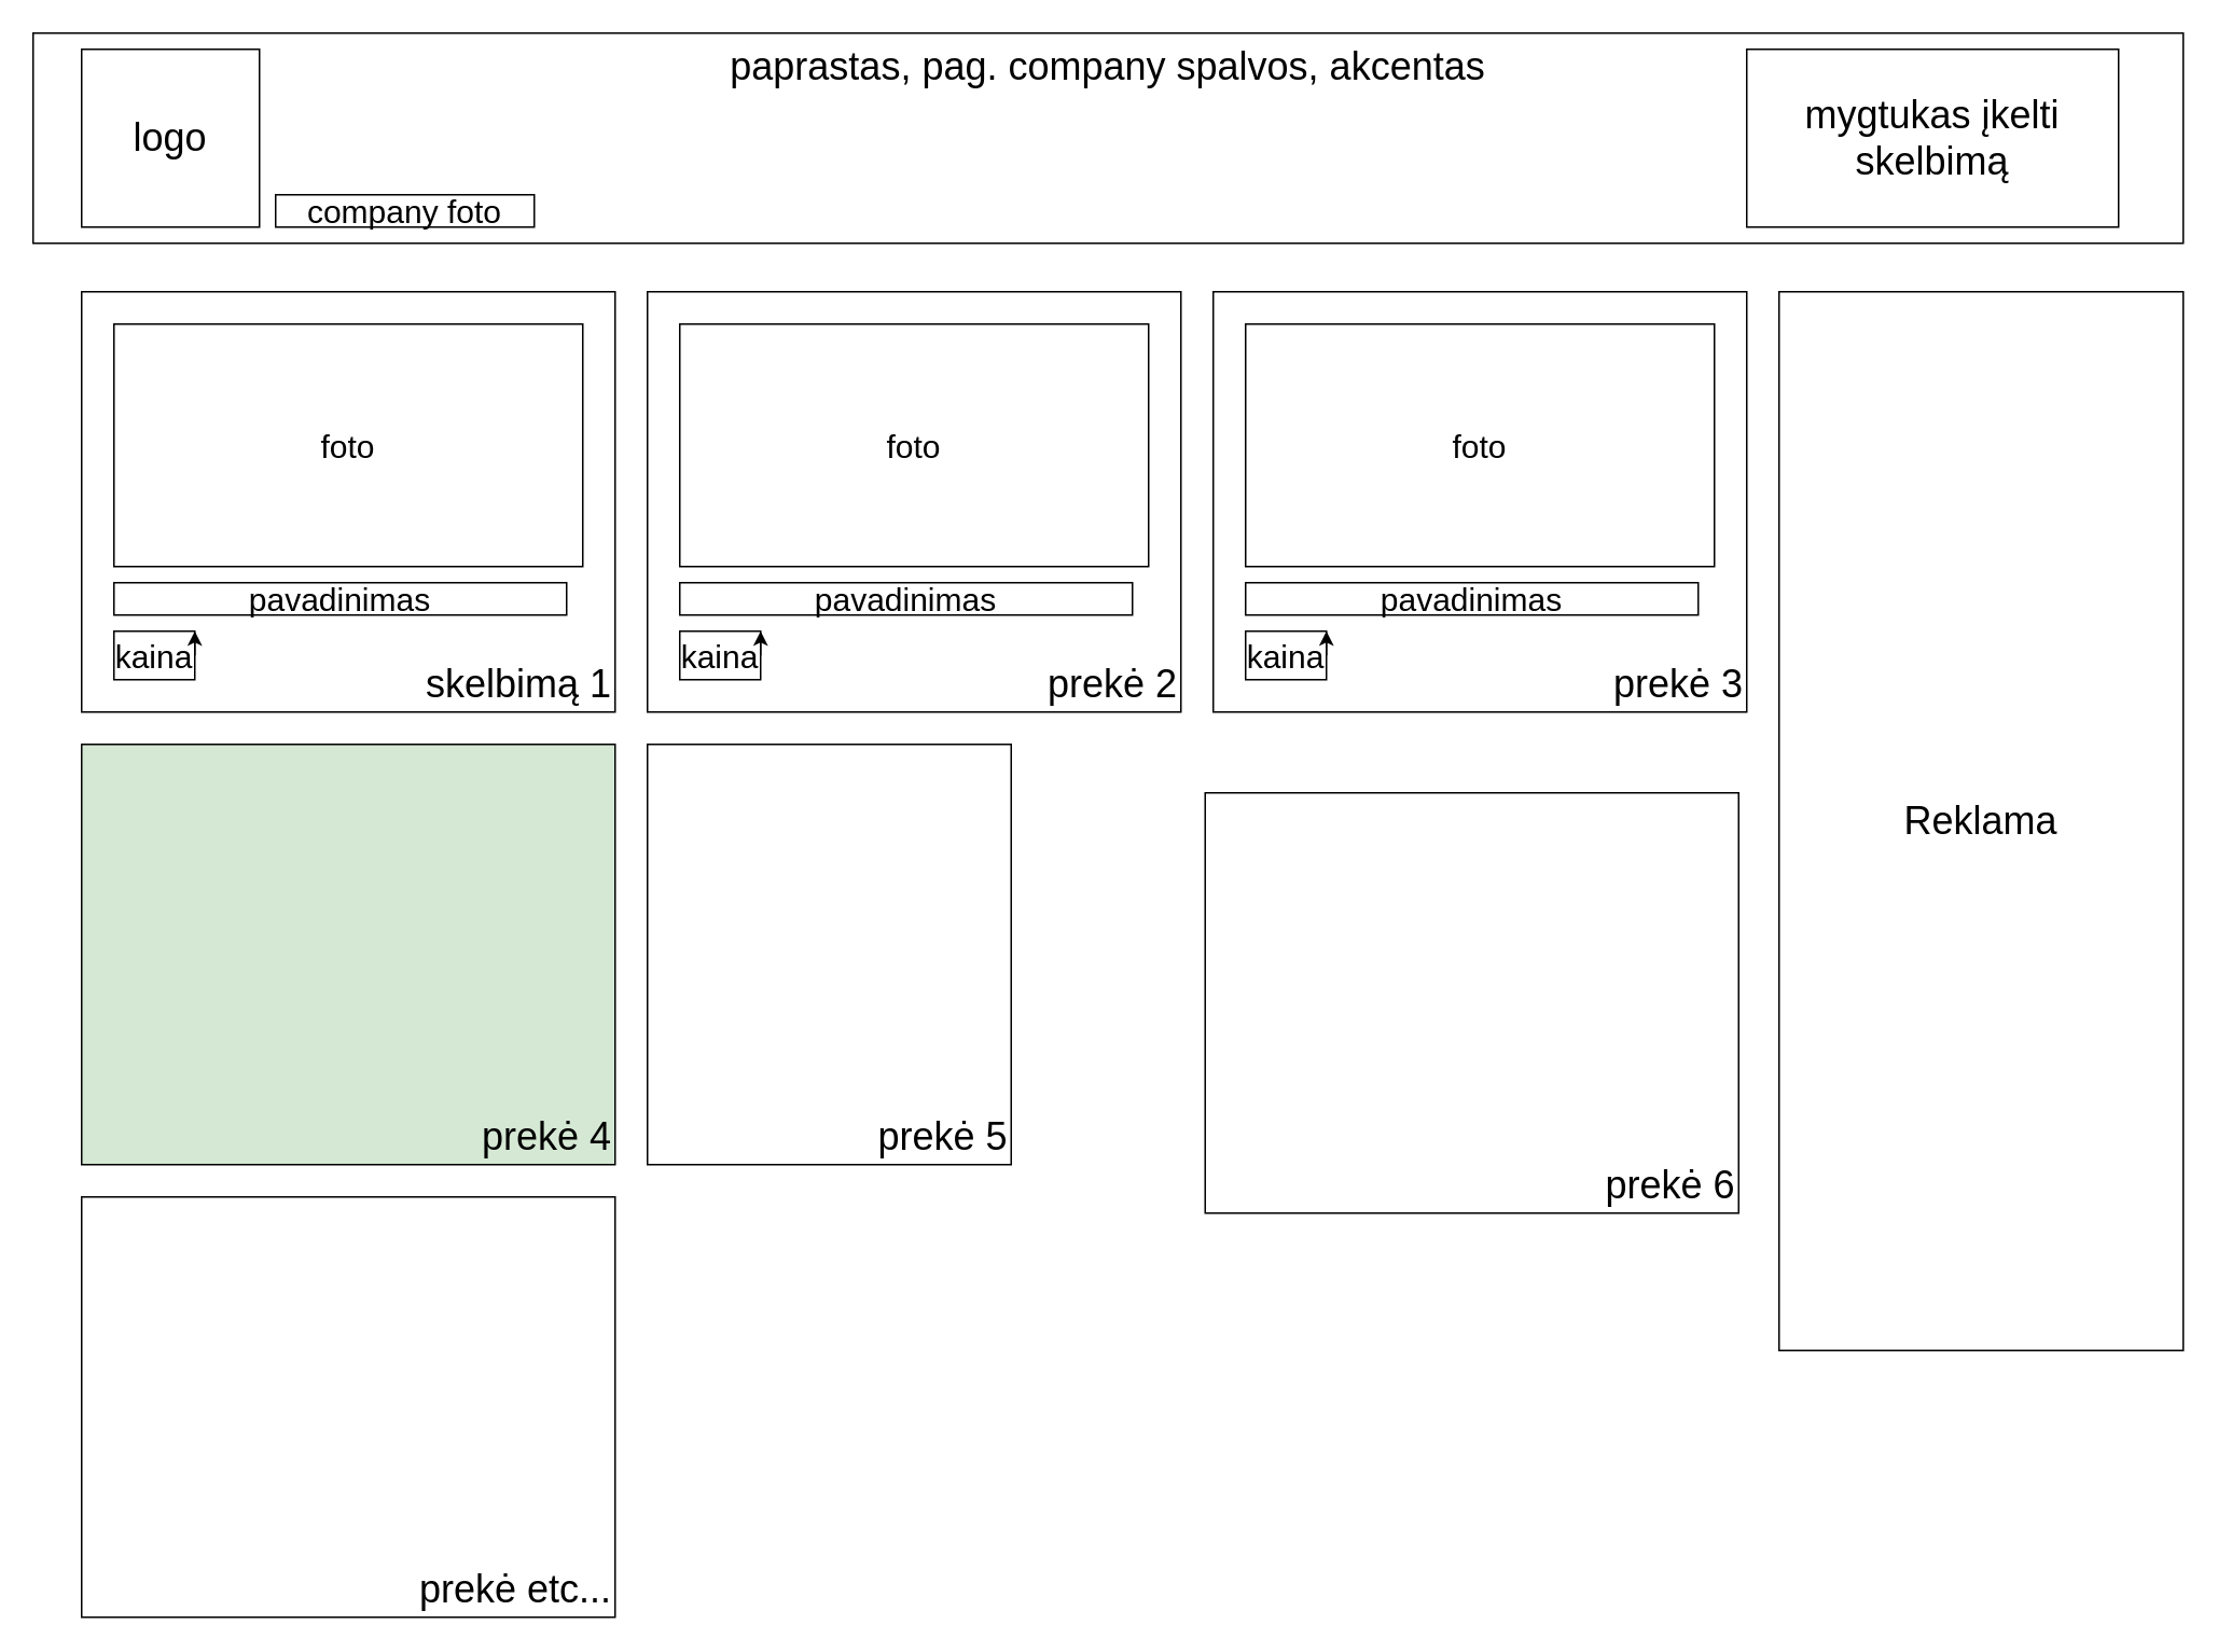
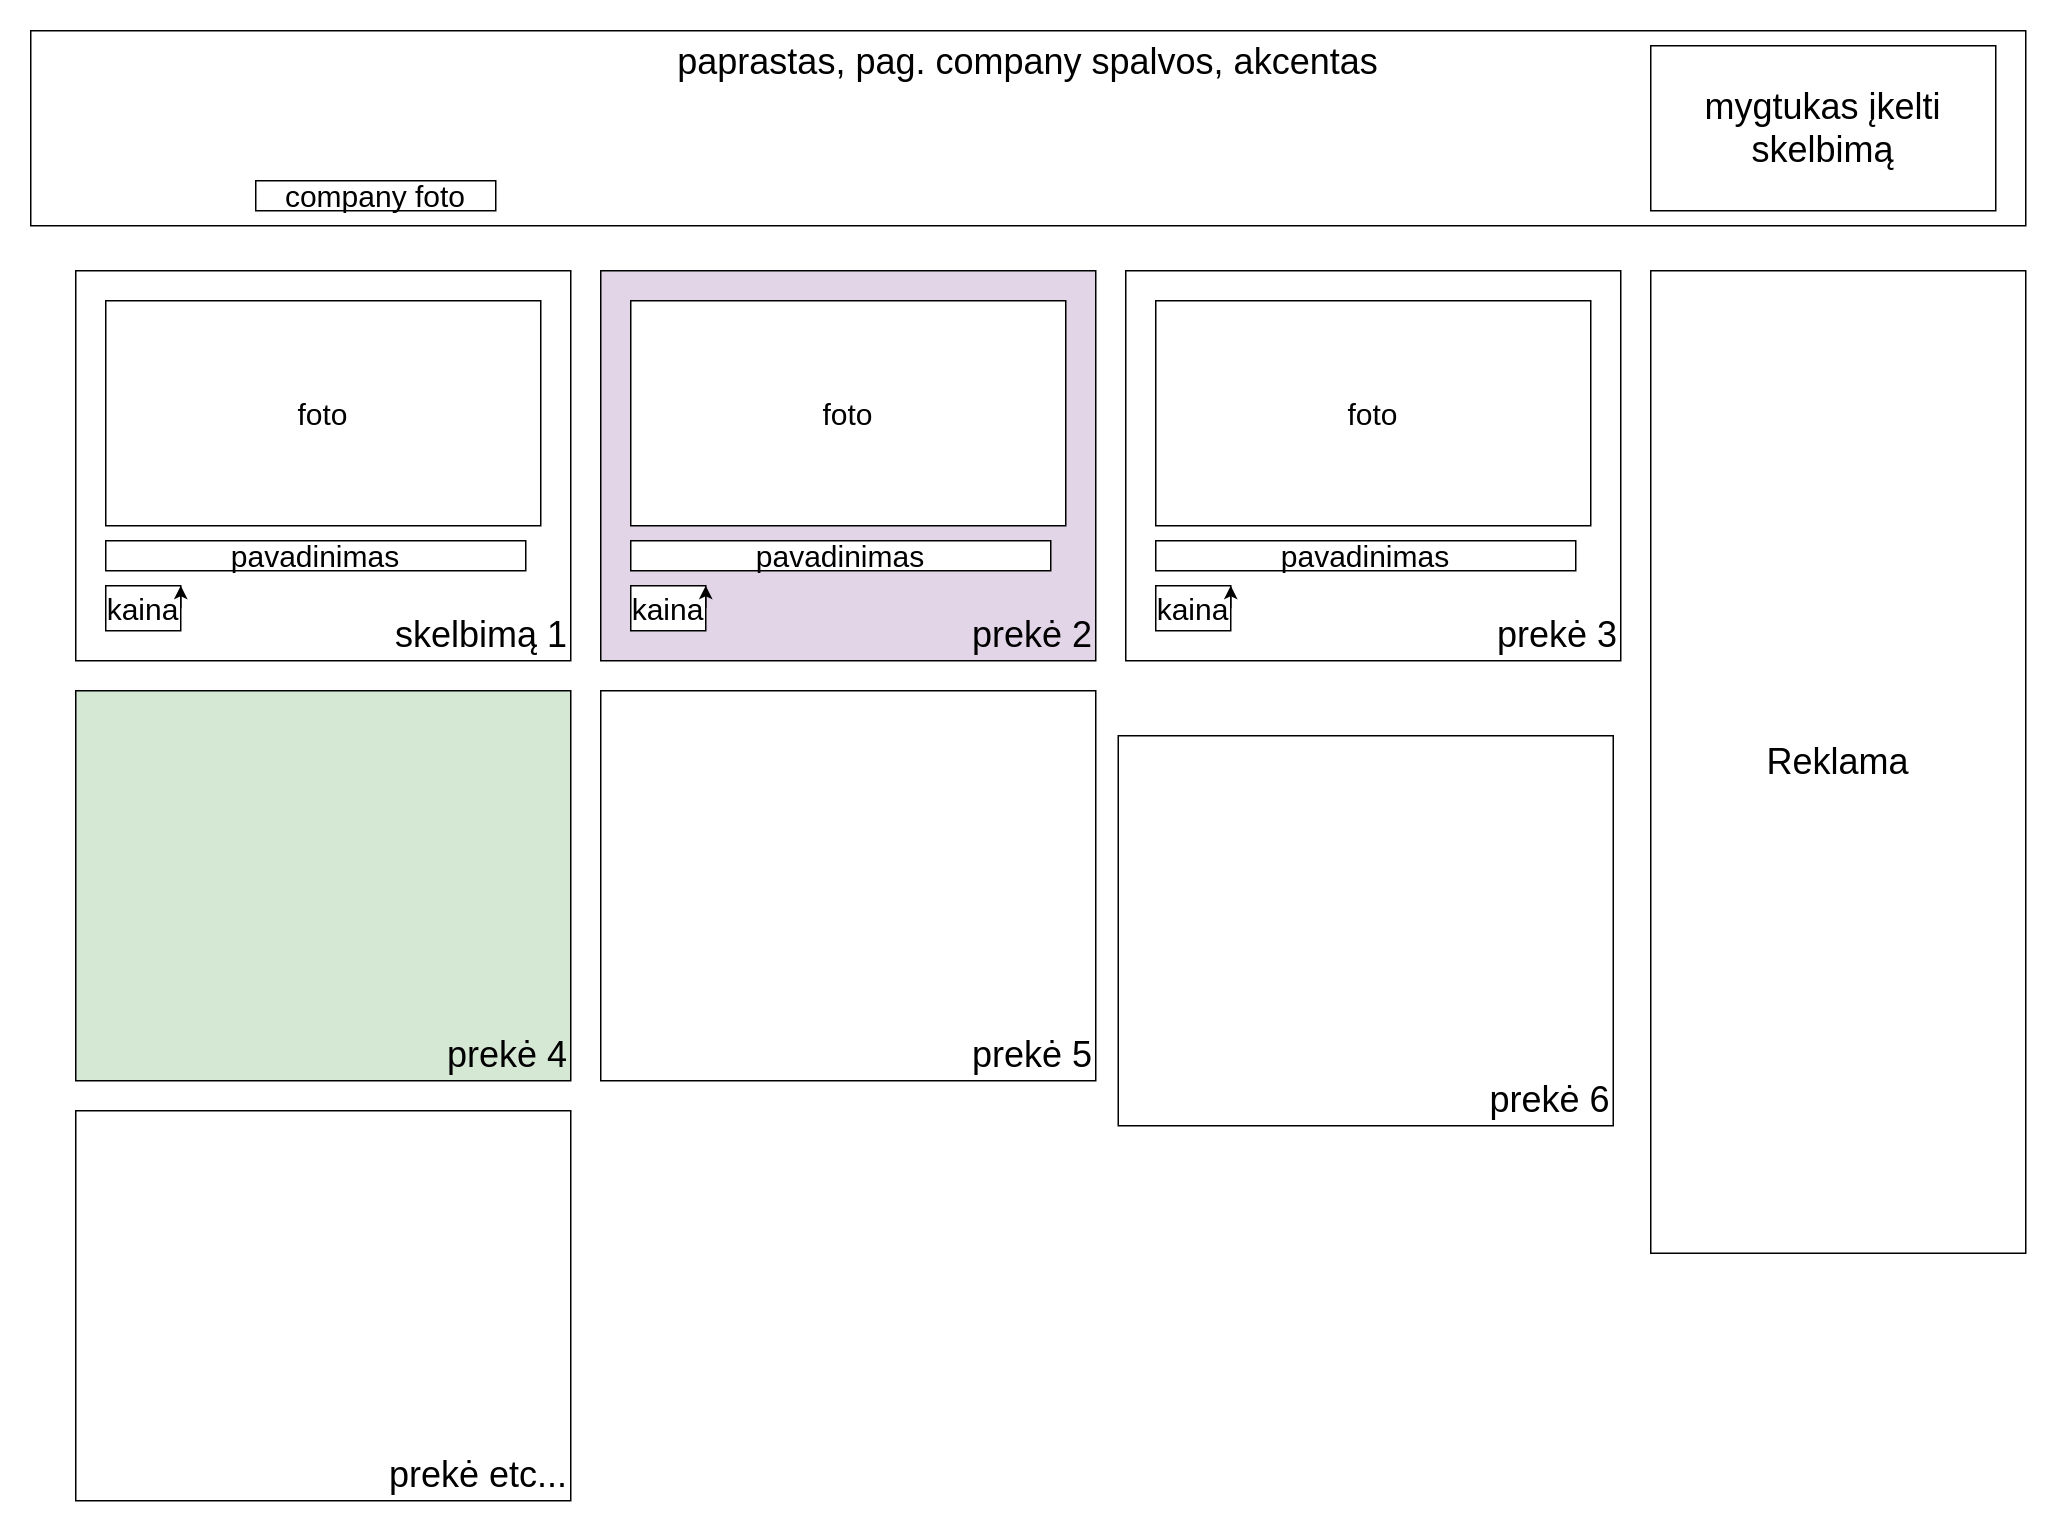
- <mxCell id="3" value="&lt;font style=&quot;font-size: 24px;&quot;&gt;logo&lt;/font&gt;" style="rounded=0;whiteSpace=wrap;html=1;" vertex="1" parent="1"><mxGeometry x="50" y="30" width="110" height="110" as="geometry" /></mxCell>
- <mxCell id="10" value="&lt;font style=&quot;font-size: 24px;&quot;&gt;mygtukas įkelti skelbimą&lt;/font&gt;" style="rounded=0;whiteSpace=wrap;html=1;" vertex="1" parent="1"><mxGeometry x="1080" y="30" width="230" height="110" as="geometry" /></mxCell>
+ <mxCell id="10" value="&lt;font style=&quot;font-size: 24px;&quot;&gt;mygtukas įkelti skelbimą&lt;/font&gt;" style="rounded=0;whiteSpace=wrap;html=1;" vertex="1" parent="1"><mxGeometry x="1100" y="30" width="230" height="110" as="geometry" /></mxCell>
- <mxCell id="12" value="&lt;font style=&quot;font-size: 24px;&quot;&gt;prekė 2&lt;/font&gt;" style="rounded=0;whiteSpace=wrap;html=1;verticalAlign=bottom;align=right;" vertex="1" parent="1"><mxGeometry x="400" y="180" width="330" height="260" as="geometry" /></mxCell>
+ <mxCell id="12" value="&lt;font style=&quot;font-size: 24px;&quot;&gt;prekė 2&lt;/font&gt;" style="rounded=0;whiteSpace=wrap;html=1;verticalAlign=bottom;align=right;fillColor=#e1d5e7;" vertex="1" parent="1"><mxGeometry x="400" y="180" width="330" height="260" as="geometry" /></mxCell>
- <mxCell id="23" value="&lt;font style=&quot;font-size: 24px;&quot;&gt;prekė 5&lt;/font&gt;" style="rounded=0;whiteSpace=wrap;html=1;verticalAlign=bottom;align=right;" vertex="1" parent="1"><mxGeometry x="400" y="460" width="225" height="260" as="geometry" /></mxCell>
+ <mxCell id="23" value="&lt;font style=&quot;font-size: 24px;&quot;&gt;prekė 5&lt;/font&gt;" style="rounded=0;whiteSpace=wrap;html=1;verticalAlign=bottom;align=right;" vertex="1" parent="1"><mxGeometry x="400" y="460" width="330" height="260" as="geometry" /></mxCell>
